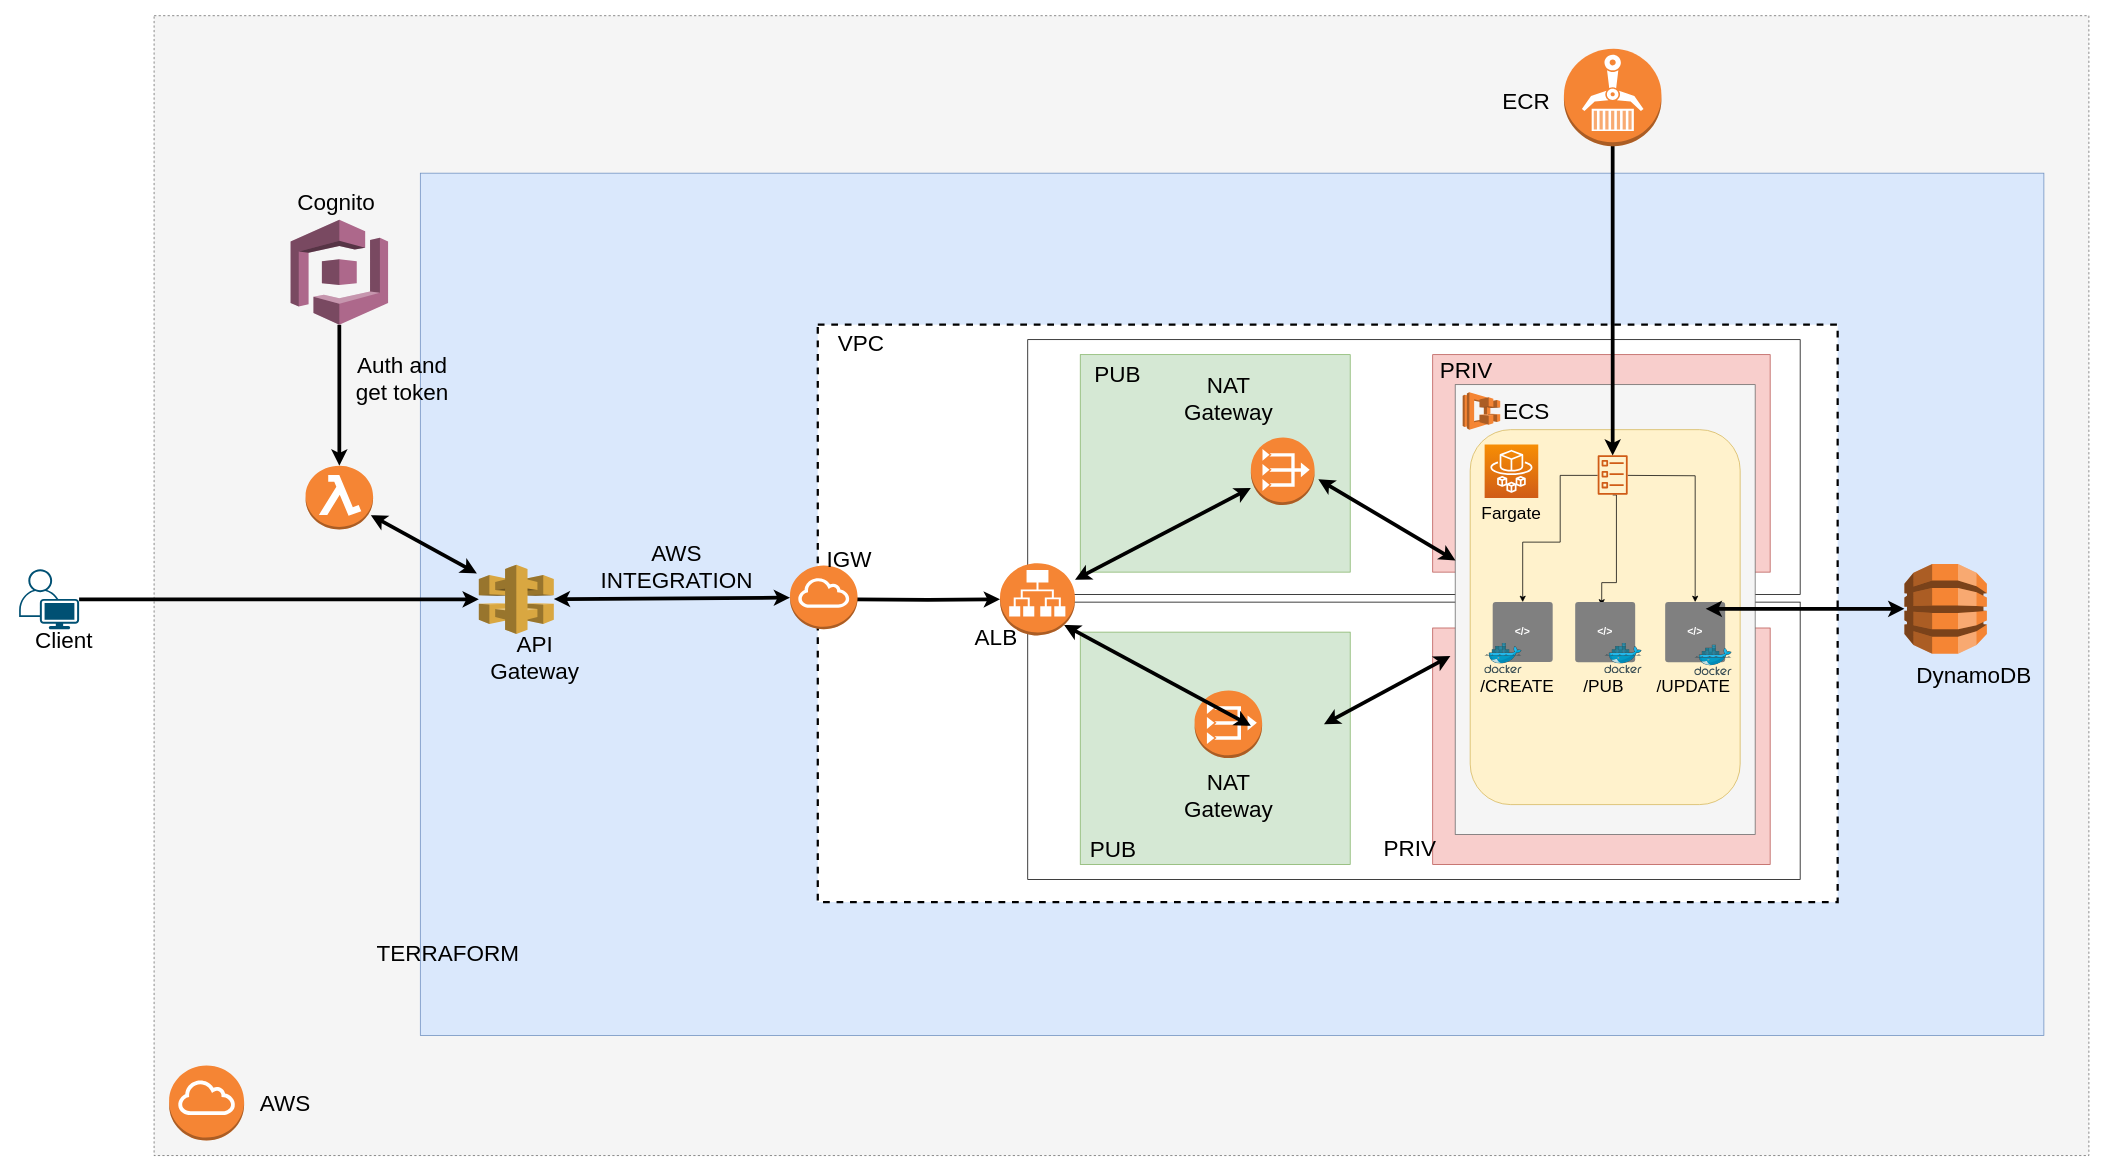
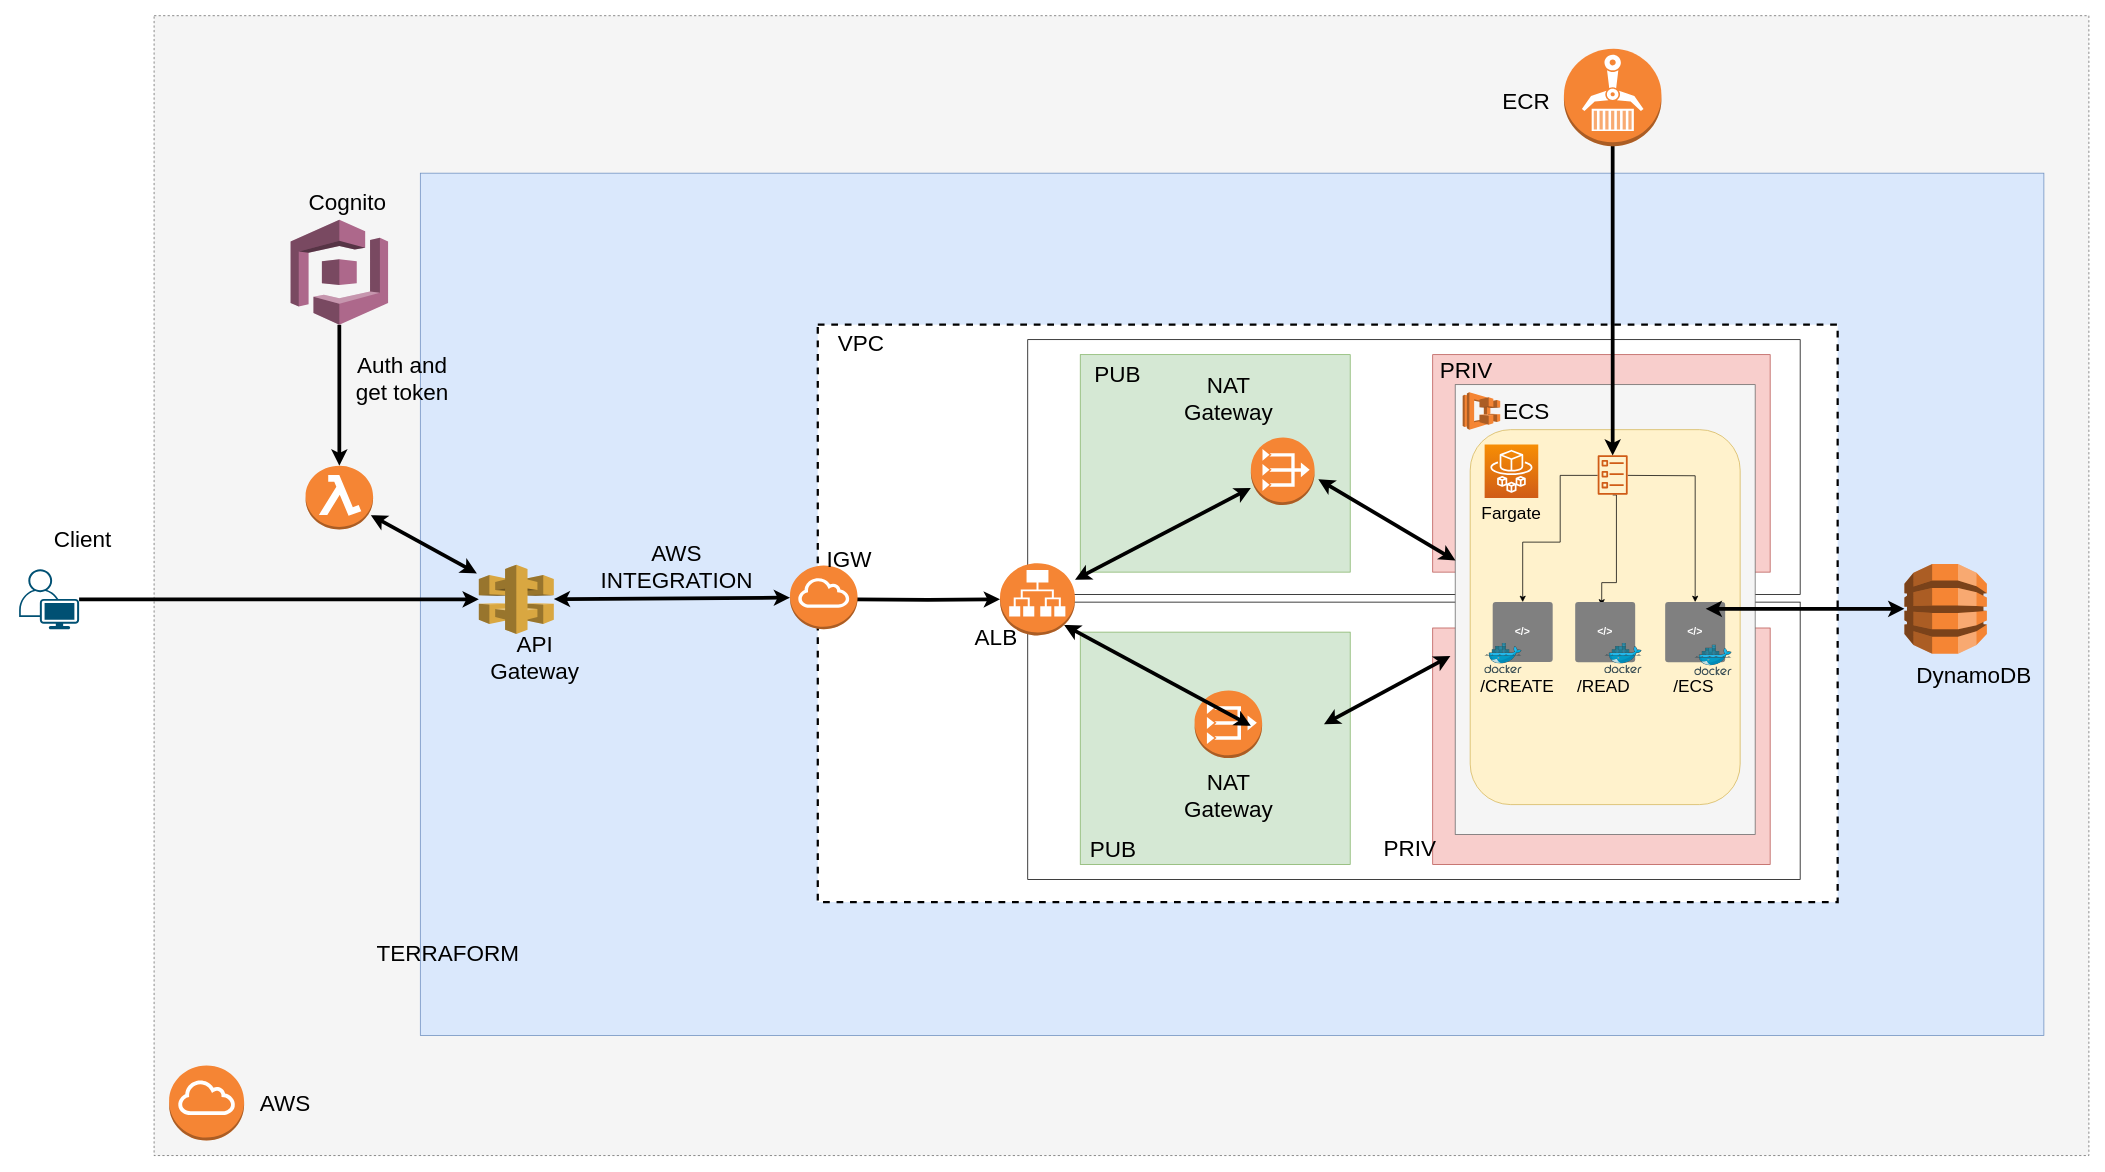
- <mxCell id="37" value="&lt;font style=&quot;font-size: 30px&quot;&gt;Cognito&lt;/font&gt;" style="text;html=1;strokeColor=none;fillColor=none;align=center;verticalAlign=middle;whiteSpace=wrap;rounded=0;" parent="1" vertex="1"><mxGeometry x="383" y="258" width="130" height="20" as="geometry" /></mxCell>
+ <mxCell id="37" value="&lt;font style=&quot;font-size: 30px&quot;&gt;Cognito&lt;/font&gt;" style="text;html=1;strokeColor=none;fillColor=none;align=center;verticalAlign=middle;whiteSpace=wrap;rounded=0;" parent="1" vertex="1"><mxGeometry x="398" y="258" width="130" height="20" as="geometry" /></mxCell>
- <mxCell id="36" value="&lt;font style=&quot;font-size: 30px&quot;&gt;Client&lt;/font&gt;" style="text;html=1;strokeColor=none;fillColor=none;align=center;verticalAlign=middle;whiteSpace=wrap;rounded=0;" parent="1" vertex="1"><mxGeometry x="20" y="842.5" width="130" height="20" as="geometry" /></mxCell>
+ <mxCell id="36" value="&lt;font style=&quot;font-size: 30px&quot;&gt;Client&lt;/font&gt;" style="text;html=1;strokeColor=none;fillColor=none;align=center;verticalAlign=middle;whiteSpace=wrap;rounded=0;" parent="1" vertex="1"><mxGeometry x="45" y="707.5" width="130" height="20" as="geometry" /></mxCell>
- <mxCell id="50" value="&lt;font style=&quot;font-size: 23px&quot;&gt;/PUB&lt;/font&gt;" style="text;html=1;strokeColor=none;fillColor=none;align=center;verticalAlign=middle;whiteSpace=wrap;rounded=0;" parent="1" vertex="1"><mxGeometry x="2072.5" y="904" width="130" height="20" as="geometry" /></mxCell>
+ <mxCell id="50" value="&lt;font style=&quot;font-size: 23px&quot;&gt;/READ&lt;/font&gt;" style="text;html=1;strokeColor=none;fillColor=none;align=center;verticalAlign=middle;whiteSpace=wrap;rounded=0;" parent="1" vertex="1"><mxGeometry x="2072.5" y="904" width="130" height="20" as="geometry" /></mxCell>
- <mxCell id="51" value="&lt;font style=&quot;font-size: 23px&quot;&gt;/UPDATE&lt;/font&gt;" style="text;html=1;strokeColor=none;fillColor=none;align=center;verticalAlign=middle;whiteSpace=wrap;rounded=0;" parent="1" vertex="1"><mxGeometry x="2192.5" y="904" width="130" height="20" as="geometry" /></mxCell>
+ <mxCell id="51" value="&lt;font style=&quot;font-size: 23px&quot;&gt;/ECS&lt;/font&gt;" style="text;html=1;strokeColor=none;fillColor=none;align=center;verticalAlign=middle;whiteSpace=wrap;rounded=0;" parent="1" vertex="1"><mxGeometry x="2192.5" y="904" width="130" height="20" as="geometry" /></mxCell>
